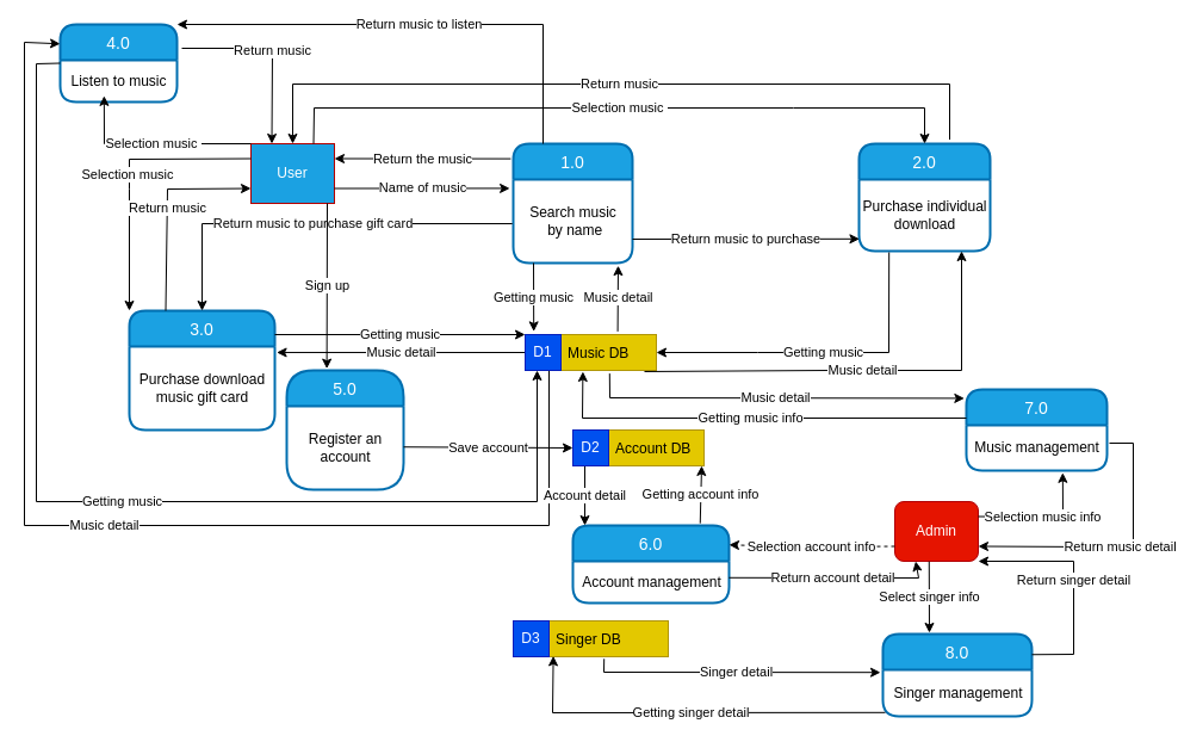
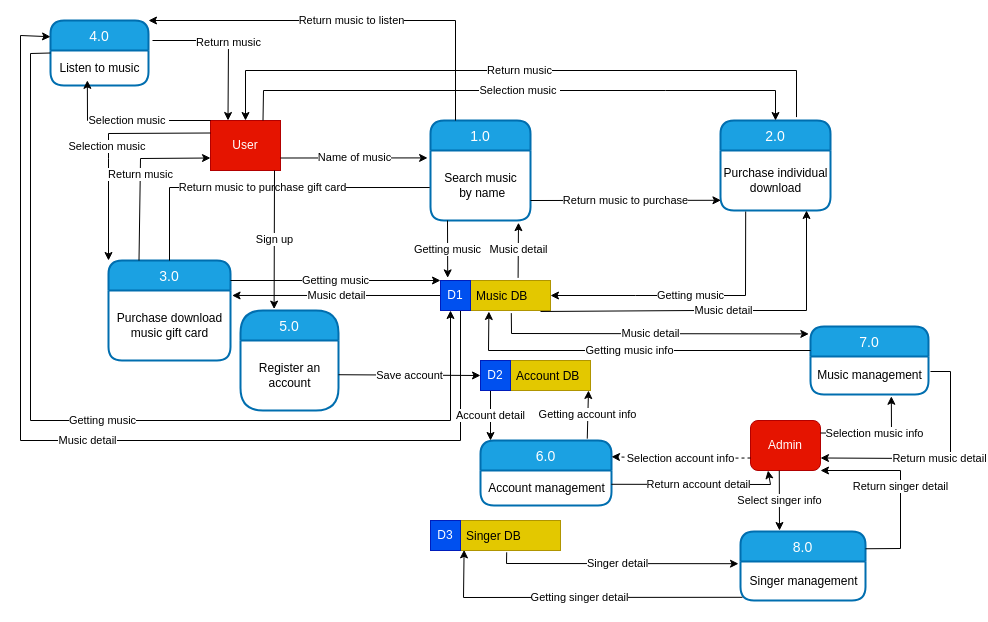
- <mxCell id="29" value="Return the music" style="endArrow=classic;html=1;rounded=0;exitX=-0.021;exitY=0.126;exitDx=0;exitDy=0;exitPerimeter=0;entryX=1;entryY=0.25;entryDx=0;entryDy=0;" parent="1" source="2" target="24" edge="1"><mxGeometry width="50" height="50" relative="1" as="geometry"><mxPoint x="430" y="350" as="sourcePoint" /><mxPoint x="480" y="300" as="targetPoint" /></mxGeometry></mxCell>
- <mxCell id="24" value="User" style="rounded=0;whiteSpace=wrap;html=1;fillColor=#1ba1e2;fontColor=#ffffff;strokeColor=#B20000;" parent="1" vertex="1"><mxGeometry x="210" y="120" width="70" height="50" as="geometry" /></mxCell>
+ <mxCell id="24" value="User" style="rounded=0;whiteSpace=wrap;html=1;fillColor=#e51400;fontColor=#ffffff;strokeColor=#B20000;" parent="1" vertex="1"><mxGeometry x="210" y="120" width="70" height="50" as="geometry" /></mxCell>
- <mxCell id="39" value="Return music to purchase gift card" style="endArrow=classic;html=1;rounded=0;exitX=-0.008;exitY=0.529;exitDx=0;exitDy=0;exitPerimeter=0;entryX=0.5;entryY=0;entryDx=0;entryDy=0;" parent="1" source="3" target="6" edge="1"><mxGeometry width="50" height="50" relative="1" as="geometry"><mxPoint x="490" y="350" as="sourcePoint" /><mxPoint x="540" y="300" as="targetPoint" /><Array as="points"><mxPoint x="169" y="187" /></Array></mxGeometry></mxCell>
+ <mxCell id="39" value="Return music to purchase gift card" style="endArrow=none;html=1;rounded=0;exitX=-0.008;exitY=0.529;exitDx=0;exitDy=0;exitPerimeter=0;entryX=0.5;entryY=0;entryDx=0;entryDy=0;" parent="1" source="3" target="6" edge="1"><mxGeometry width="50" height="50" relative="1" as="geometry"><mxPoint x="490" y="350" as="sourcePoint" /><mxPoint x="540" y="300" as="targetPoint" /><Array as="points"><mxPoint x="169" y="187" /></Array></mxGeometry></mxCell>
